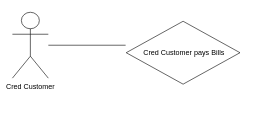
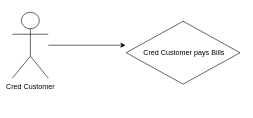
- <mxCell id="4" style="edgeStyle=orthogonalEdgeStyle;rounded=0;orthogonalLoop=1;jettySize=auto;html=1;entryX=-0.005;entryY=0.381;entryDx=0;entryDy=0;entryPerimeter=0;endArrow=none;" edge="1" parent="1" source="2" target="3"><mxGeometry relative="1" as="geometry" /></mxCell>
+ <mxCell id="4" style="edgeStyle=orthogonalEdgeStyle;rounded=0;orthogonalLoop=1;jettySize=auto;html=1;entryX=-0.005;entryY=0.381;entryDx=0;entryDy=0;entryPerimeter=0;" edge="1" parent="1" source="2" target="3"><mxGeometry relative="1" as="geometry" /></mxCell>
